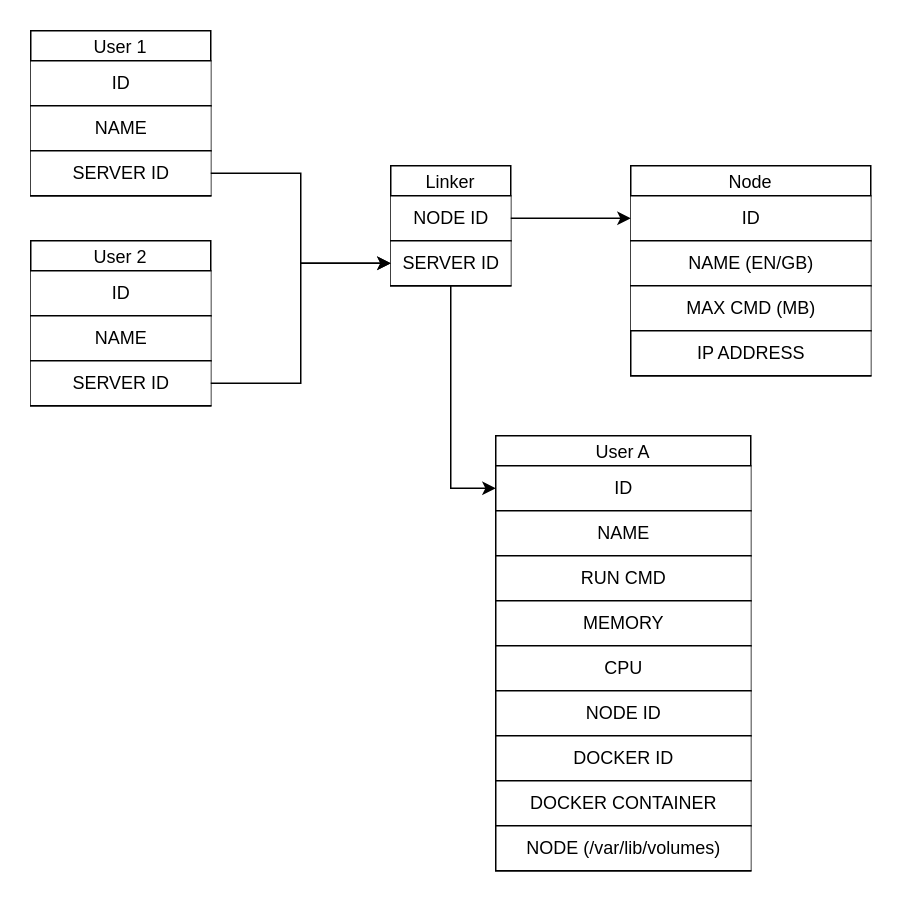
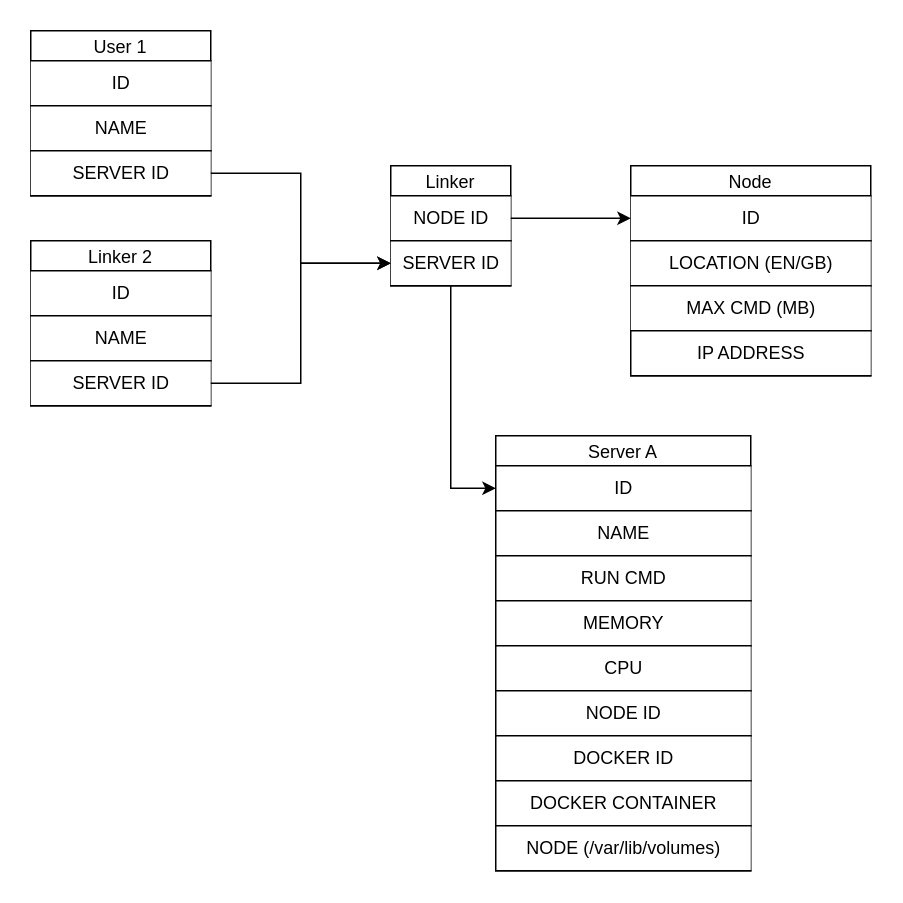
- <mxCell id="2" value="User 2" style="swimlane;fontStyle=0;childLayout=stackLayout;horizontal=1;startSize=20;fillColor=#ffffff;horizontalStack=0;resizeParent=1;resizeParentMax=0;resizeLast=0;collapsible=0;marginBottom=0;swimlaneFillColor=#ffffff;" vertex="1" parent="1"><mxGeometry x="20" y="160" width="120" height="110" as="geometry" /></mxCell>
+ <mxCell id="2" value="Linker 2" style="swimlane;fontStyle=0;childLayout=stackLayout;horizontal=1;startSize=20;fillColor=#ffffff;horizontalStack=0;resizeParent=1;resizeParentMax=0;resizeLast=0;collapsible=0;marginBottom=0;swimlaneFillColor=#ffffff;" vertex="1" parent="1"><mxGeometry x="20" y="160" width="120" height="110" as="geometry" /></mxCell>
- <mxCell id="27" value="NAME (EN/GB)" style="html=1;dashed=0;whitespace=wrap;shape=partialRectangle;right=0;left=0;" vertex="1" parent="25"><mxGeometry y="50" width="160" height="30" as="geometry" /></mxCell>
+ <mxCell id="27" value="LOCATION (EN/GB)" style="html=1;dashed=0;whitespace=wrap;shape=partialRectangle;right=0;left=0;" vertex="1" parent="25"><mxGeometry y="50" width="160" height="30" as="geometry" /></mxCell>
- <mxCell id="6" value="User A" style="swimlane;fontStyle=0;childLayout=stackLayout;horizontal=1;startSize=20;fillColor=#ffffff;horizontalStack=0;resizeParent=1;resizeParentMax=0;resizeLast=0;collapsible=0;marginBottom=0;swimlaneFillColor=#ffffff;" vertex="1" parent="1"><mxGeometry x="330" y="290" width="170" height="290" as="geometry" /></mxCell>
+ <mxCell id="6" value="Server A" style="swimlane;fontStyle=0;childLayout=stackLayout;horizontal=1;startSize=20;fillColor=#ffffff;horizontalStack=0;resizeParent=1;resizeParentMax=0;resizeLast=0;collapsible=0;marginBottom=0;swimlaneFillColor=#ffffff;" vertex="1" parent="1"><mxGeometry x="330" y="290" width="170" height="290" as="geometry" /></mxCell>
